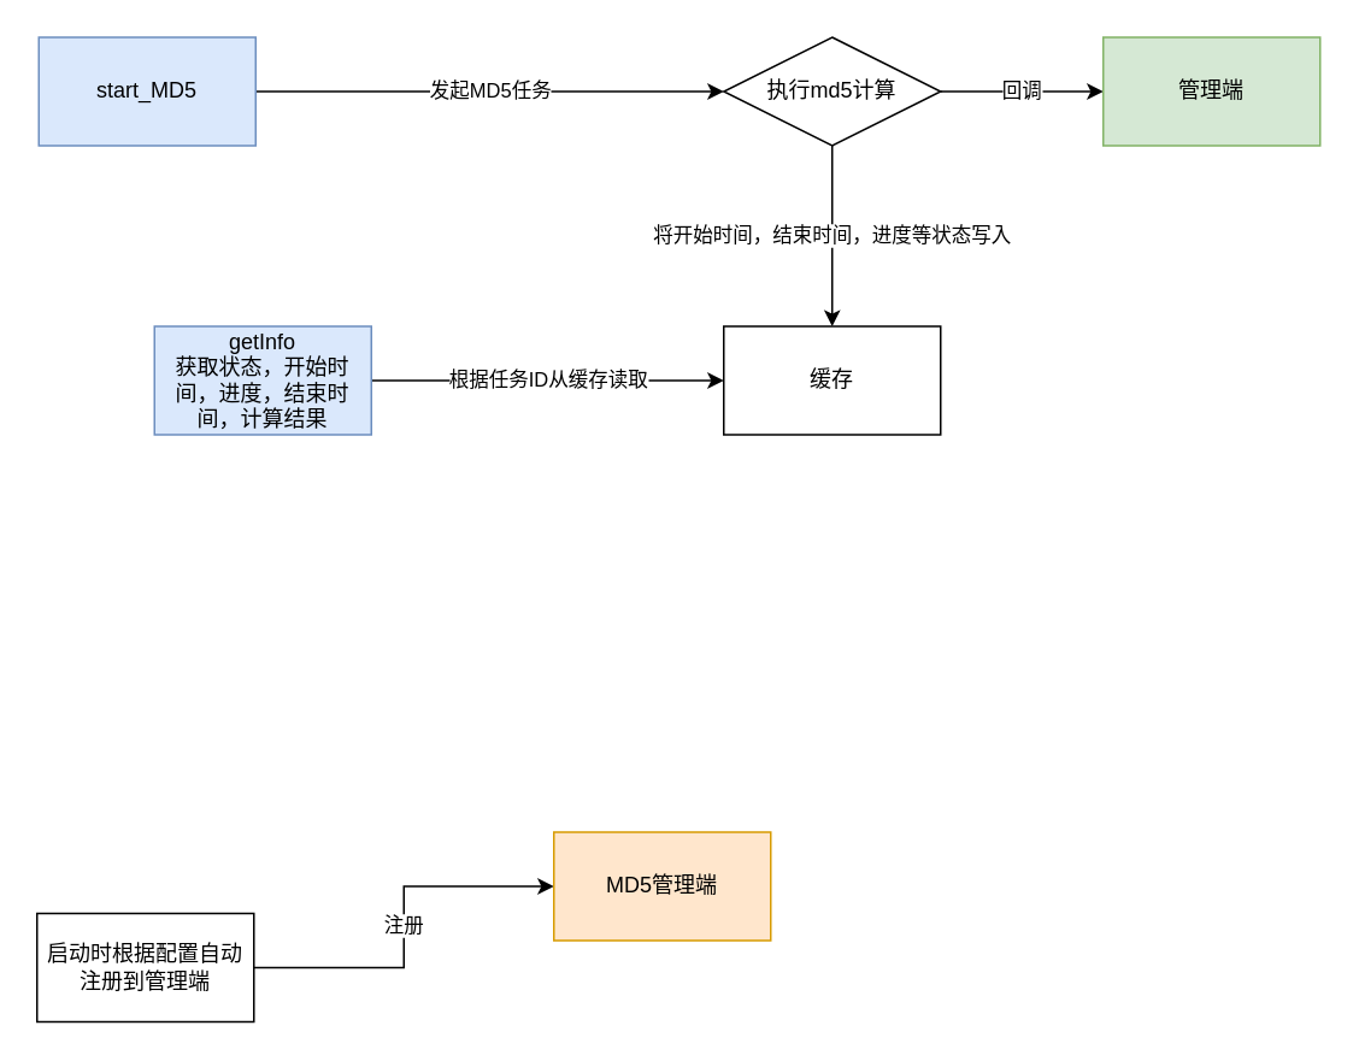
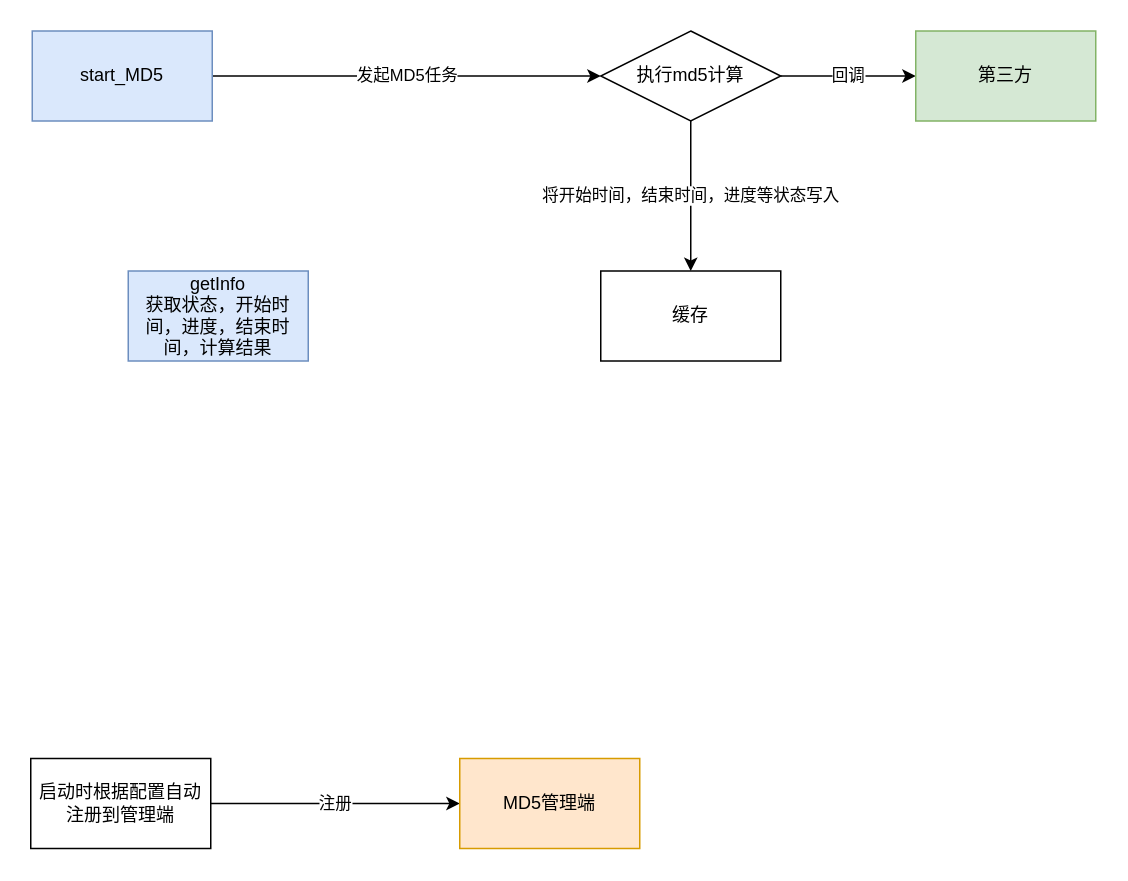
- <mxCell id="10" value="管理端" style="rounded=0;whiteSpace=wrap;html=1;fillColor=#d5e8d4;strokeColor=#82b366;" parent="1" vertex="1"><mxGeometry x="610" y="20" width="120" height="60" as="geometry" /></mxCell>
+ <mxCell id="10" value="第三方" style="rounded=0;whiteSpace=wrap;html=1;fillColor=#d5e8d4;strokeColor=#82b366;" parent="1" vertex="1"><mxGeometry x="610" y="20" width="120" height="60" as="geometry" /></mxCell>
- <mxCell id="4" value="根据任务ID从缓存读取" style="edgeStyle=orthogonalEdgeStyle;rounded=0;orthogonalLoop=1;jettySize=auto;html=1;" parent="1" source="5" target="9" edge="1"><mxGeometry relative="1" as="geometry" /></mxCell>
- <mxCell id="13" value="MD5管理端" style="rounded=0;whiteSpace=wrap;html=1;fillColor=#ffe6cc;strokeColor=#d79b00;" vertex="1" parent="1"><mxGeometry x="306" y="460" width="120" height="60" as="geometry" /></mxCell>
+ <mxCell id="13" value="MD5管理端" style="rounded=0;whiteSpace=wrap;html=1;fillColor=#ffe6cc;strokeColor=#d79b00;" vertex="1" parent="1"><mxGeometry x="306" y="505" width="120" height="60" as="geometry" /></mxCell>
